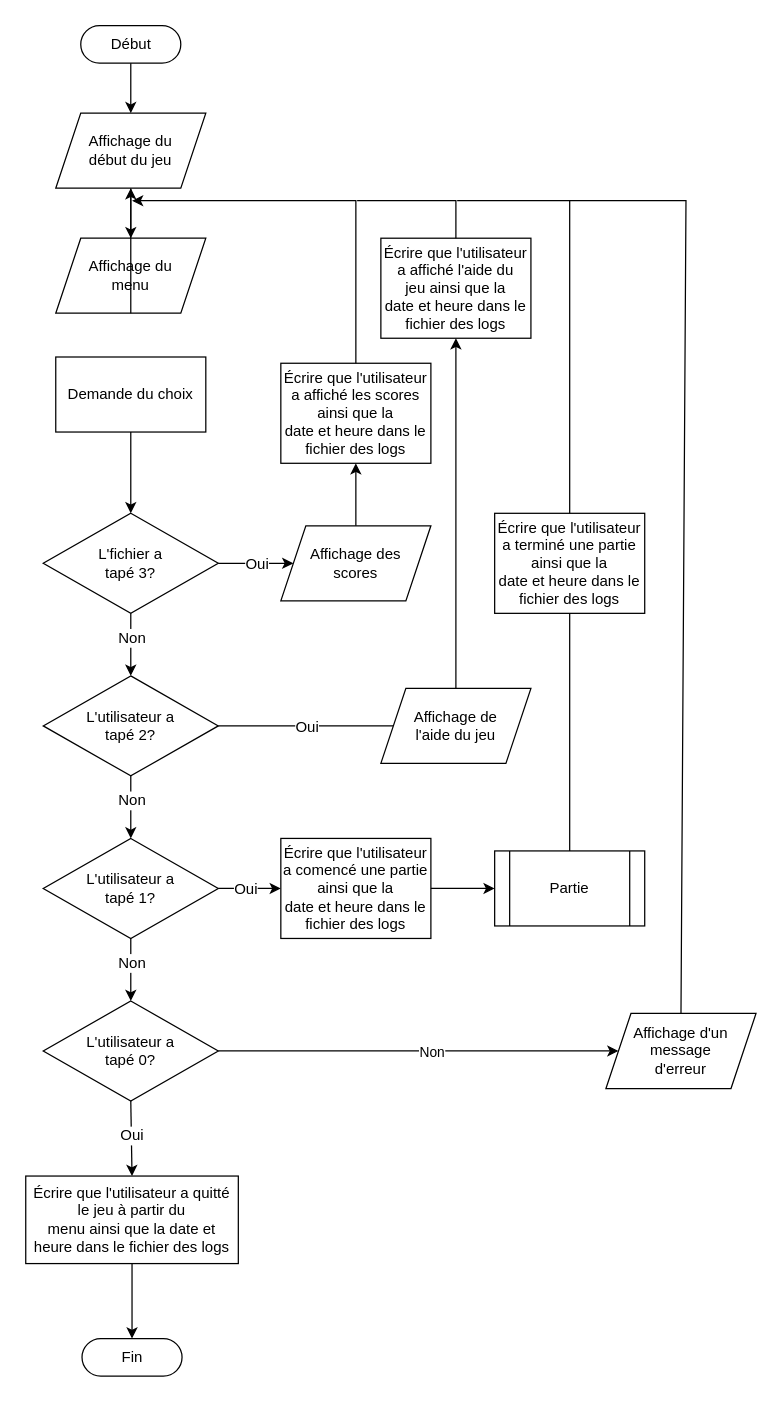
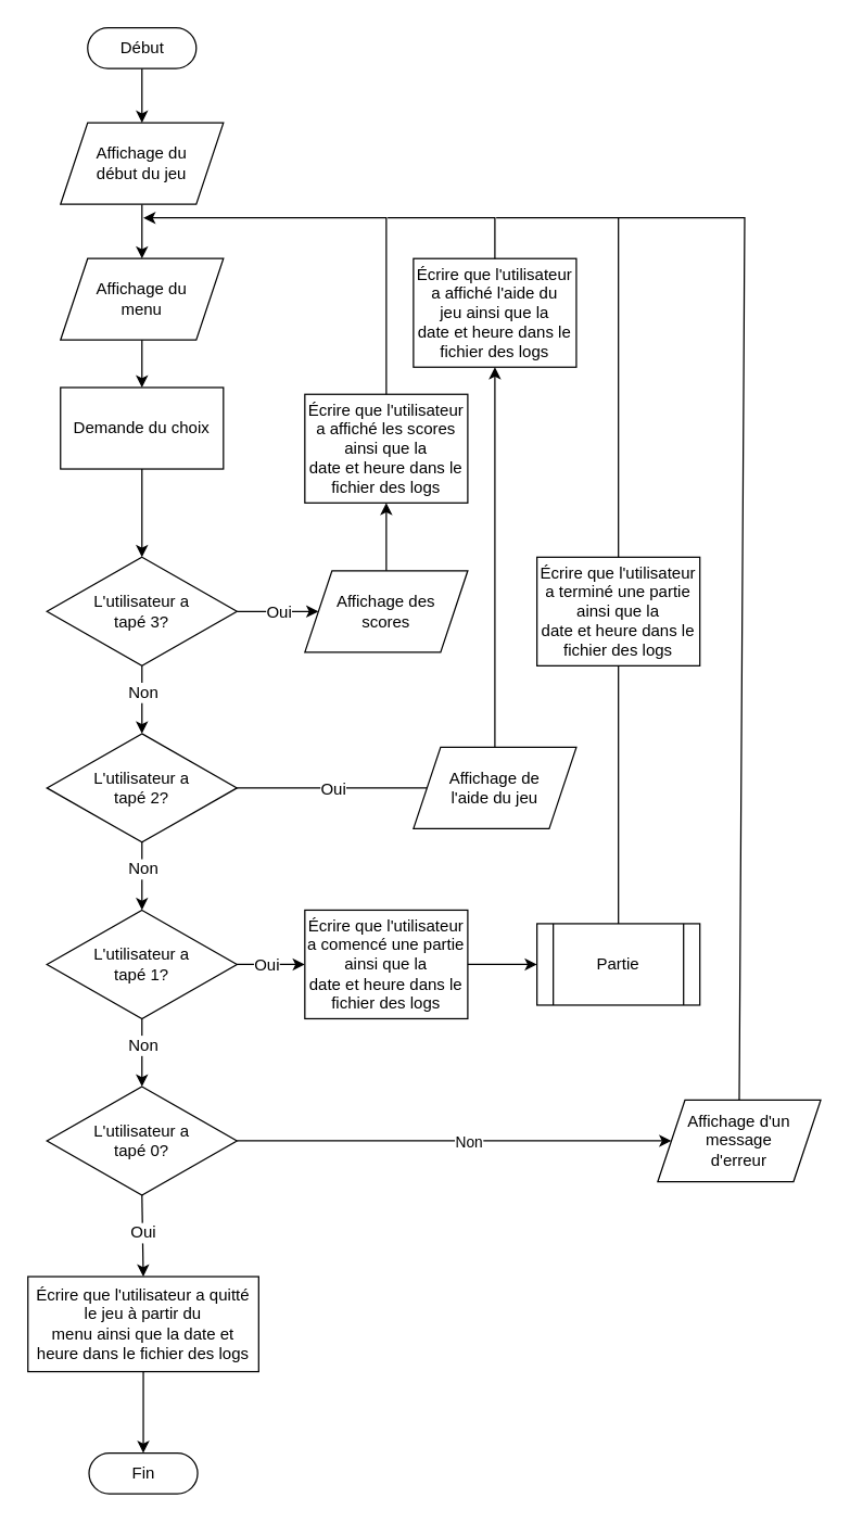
- <mxCell id="9" value="" style="endArrow=classic;html=1;rounded=0;fontFamily=Helvetica;fontSize=12;fontColor=default;exitX=0.5;exitY=1;exitDx=0;exitDy=0;" parent="1" source="7" target="6" edge="1"><mxGeometry width="50" height="50" relative="1" as="geometry"><mxPoint x="174" y="270" as="sourcePoint" /><mxPoint x="324" y="320" as="targetPoint" /></mxGeometry></mxCell>
+ <mxCell id="9" value="" style="endArrow=classic;html=1;rounded=0;fontFamily=Helvetica;fontSize=12;fontColor=default;entryX=0.5;entryY=0;entryDx=0;entryDy=0;exitX=0.5;exitY=1;exitDx=0;exitDy=0;" parent="1" source="7" target="8" edge="1"><mxGeometry width="50" height="50" relative="1" as="geometry"><mxPoint x="174" y="270" as="sourcePoint" /><mxPoint x="324" y="320" as="targetPoint" /></mxGeometry></mxCell>
- <mxCell id="5" value="L'fichier a&lt;br&gt;tapé 3?" style="rhombus;whiteSpace=wrap;html=1;rounded=0;shadow=0;glass=0;sketch=0;fontFamily=Helvetica;fontSize=12;fontColor=default;strokeColor=default;fillColor=default;gradientColor=none;" parent="1" vertex="1"><mxGeometry x="34" y="410" width="140" height="80" as="geometry" /></mxCell>
+ <mxCell id="5" value="L'utilisateur a&lt;br&gt;tapé 3?" style="rhombus;whiteSpace=wrap;html=1;rounded=0;shadow=0;glass=0;sketch=0;fontFamily=Helvetica;fontSize=12;fontColor=default;strokeColor=default;fillColor=default;gradientColor=none;" parent="1" vertex="1"><mxGeometry x="34" y="410" width="140" height="80" as="geometry" /></mxCell>
